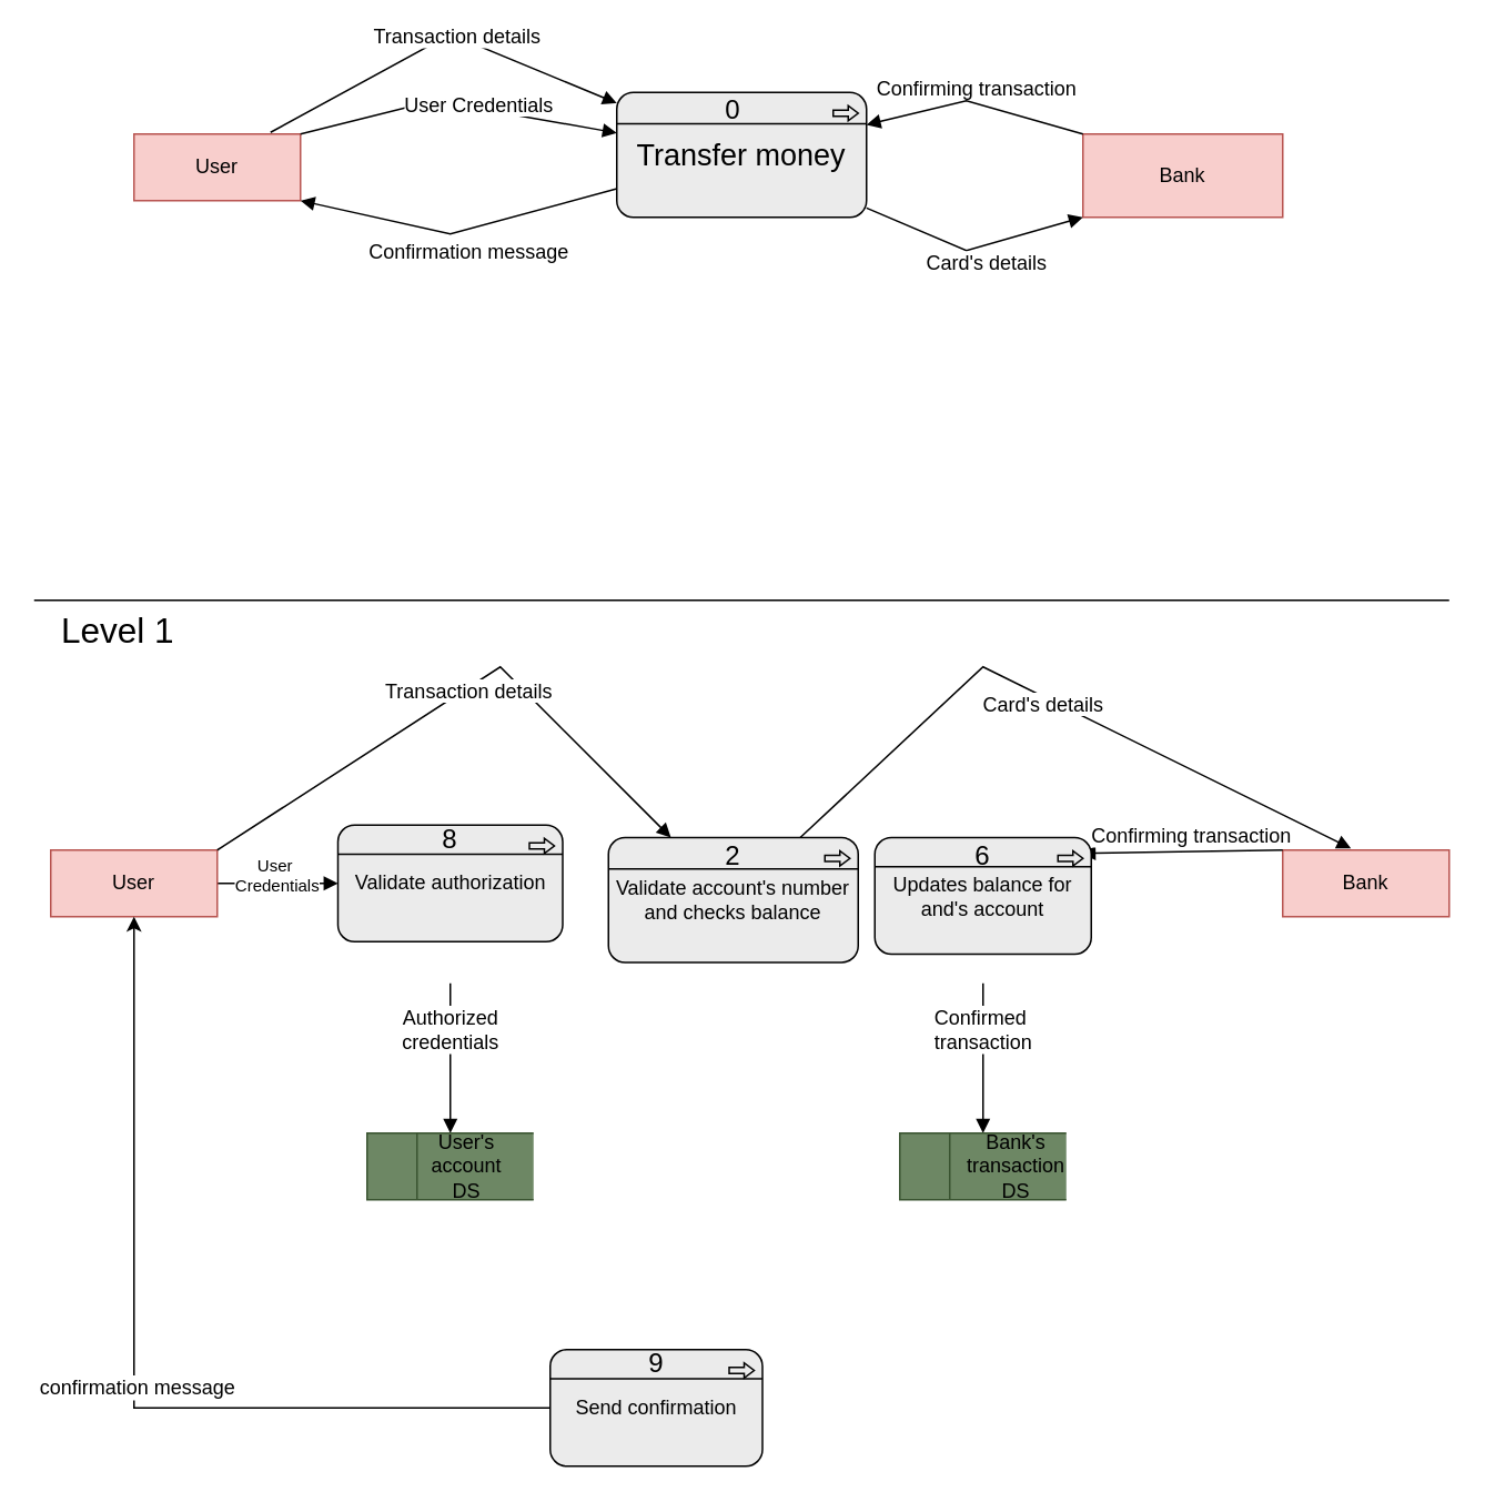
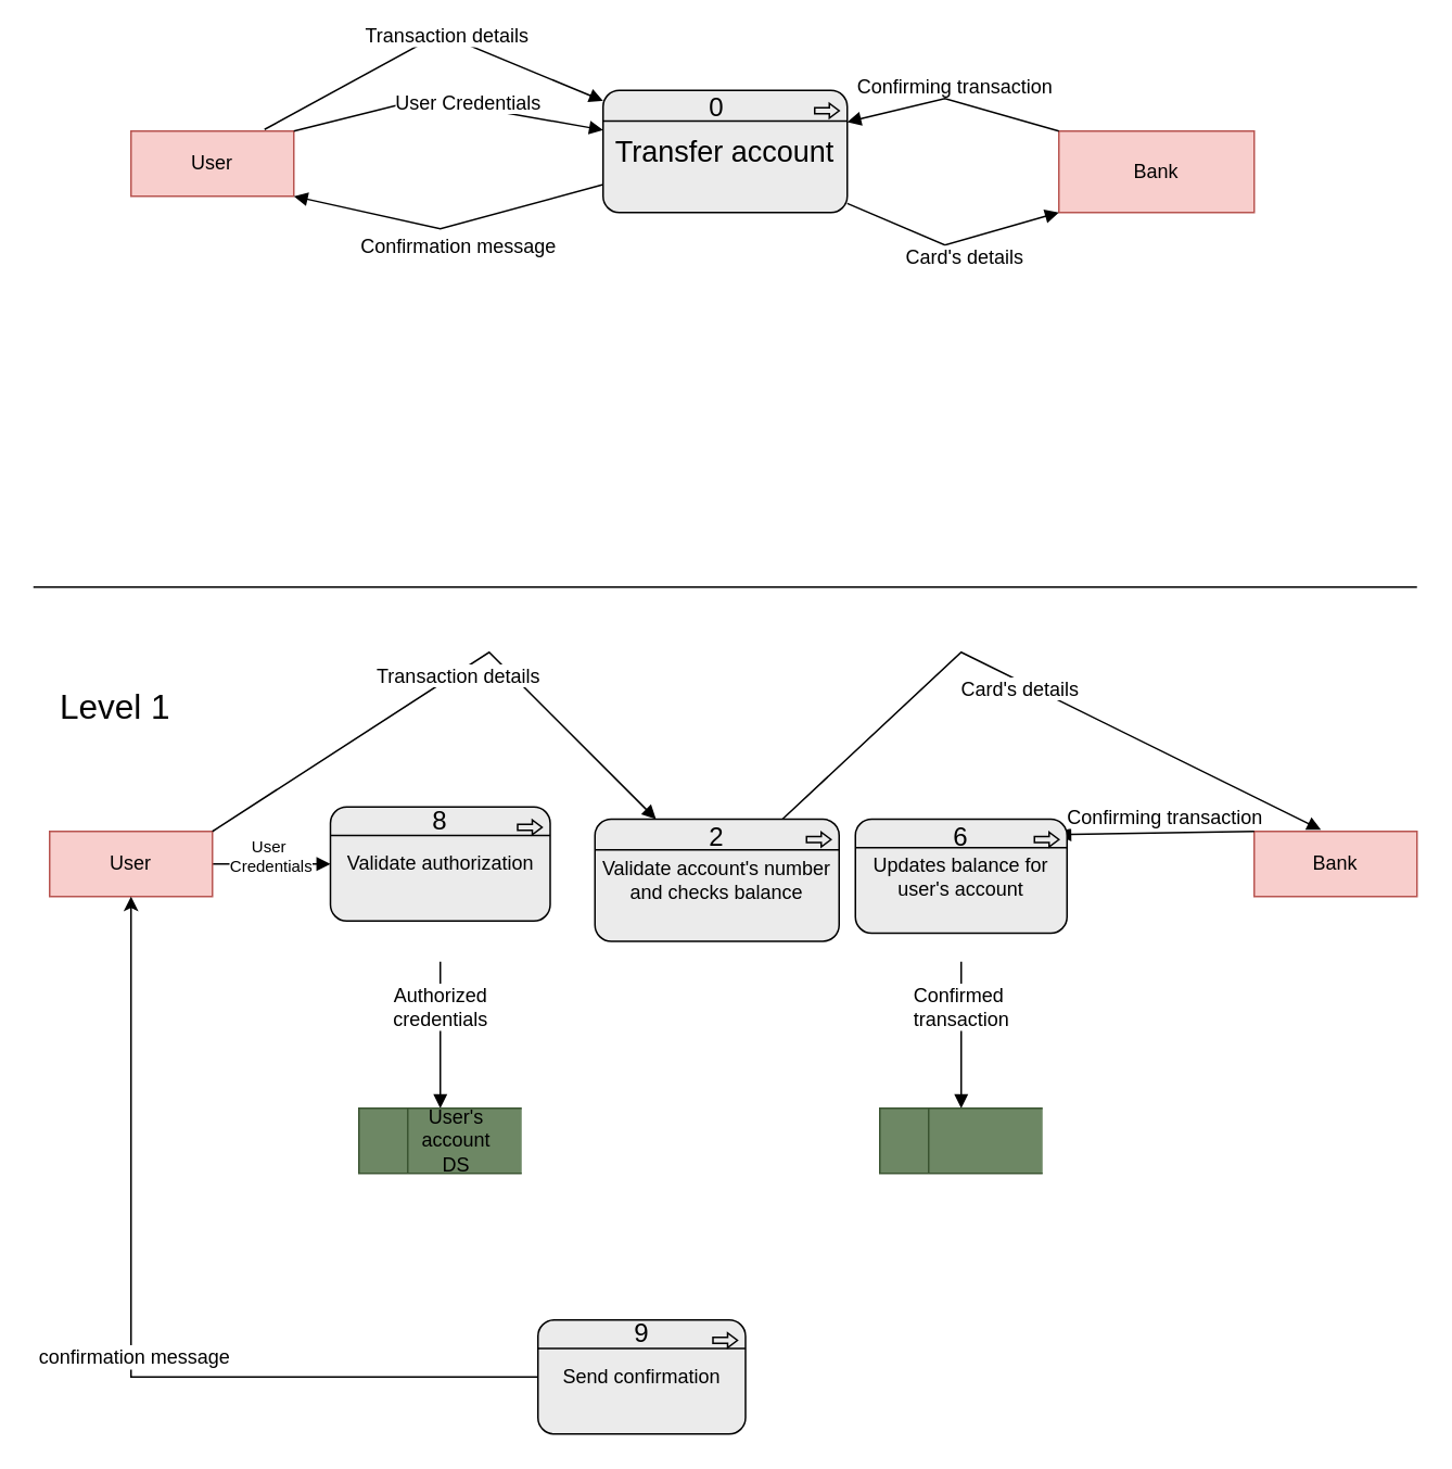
- <mxCell id="27" value="Transfer money" style="html=1;outlineConnect=0;whiteSpace=wrap;fillColor=#EBEBEB;shape=mxgraph.archimate3.application;appType=proc;archiType=rounded;fontSize=18;" parent="1" vertex="1"><mxGeometry x="370" y="55" width="150" height="75" as="geometry" /></mxCell>
+ <mxCell id="27" value="Transfer account" style="html=1;outlineConnect=0;whiteSpace=wrap;fillColor=#EBEBEB;shape=mxgraph.archimate3.application;appType=proc;archiType=rounded;fontSize=18;" parent="1" vertex="1"><mxGeometry x="370" y="55" width="150" height="75" as="geometry" /></mxCell>
- <mxCell id="18" value="&lt;font&gt;Level 1&lt;/font&gt;" style="text;html=1;align=center;verticalAlign=middle;resizable=0;points=[];autosize=1;strokeColor=none;fillColor=none;fontSize=21;" parent="1" vertex="1"><mxGeometry x="25" y="358" width="90" height="40" as="geometry" /></mxCell>
+ <mxCell id="18" value="&lt;font&gt;Level 1&lt;/font&gt;" style="text;html=1;align=center;verticalAlign=middle;resizable=0;points=[];autosize=1;strokeColor=none;fillColor=none;fontSize=21;" parent="1" vertex="1"><mxGeometry x="25" y="413" width="90" height="40" as="geometry" /></mxCell>
- <mxCell id="36" value="Updates balance for and's account" style="html=1;outlineConnect=0;whiteSpace=wrap;fillColor=#EBEBEB;shape=mxgraph.archimate3.application;appType=proc;archiType=rounded;" parent="1" vertex="1"><mxGeometry x="525" y="502.5" width="130" height="70" as="geometry" /></mxCell>
+ <mxCell id="36" value="Updates balance for user's account" style="html=1;outlineConnect=0;whiteSpace=wrap;fillColor=#EBEBEB;shape=mxgraph.archimate3.application;appType=proc;archiType=rounded;" parent="1" vertex="1"><mxGeometry x="525" y="502.5" width="130" height="70" as="geometry" /></mxCell>
- <mxCell id="17" value="Bank's transaction&lt;div&gt;DS&lt;/div&gt;" style="text;strokeColor=none;align=center;fillColor=none;html=1;verticalAlign=middle;whiteSpace=wrap;rounded=0;" parent="1" vertex="1"><mxGeometry x="580" y="680" width="60" height="40" as="geometry" /></mxCell>
